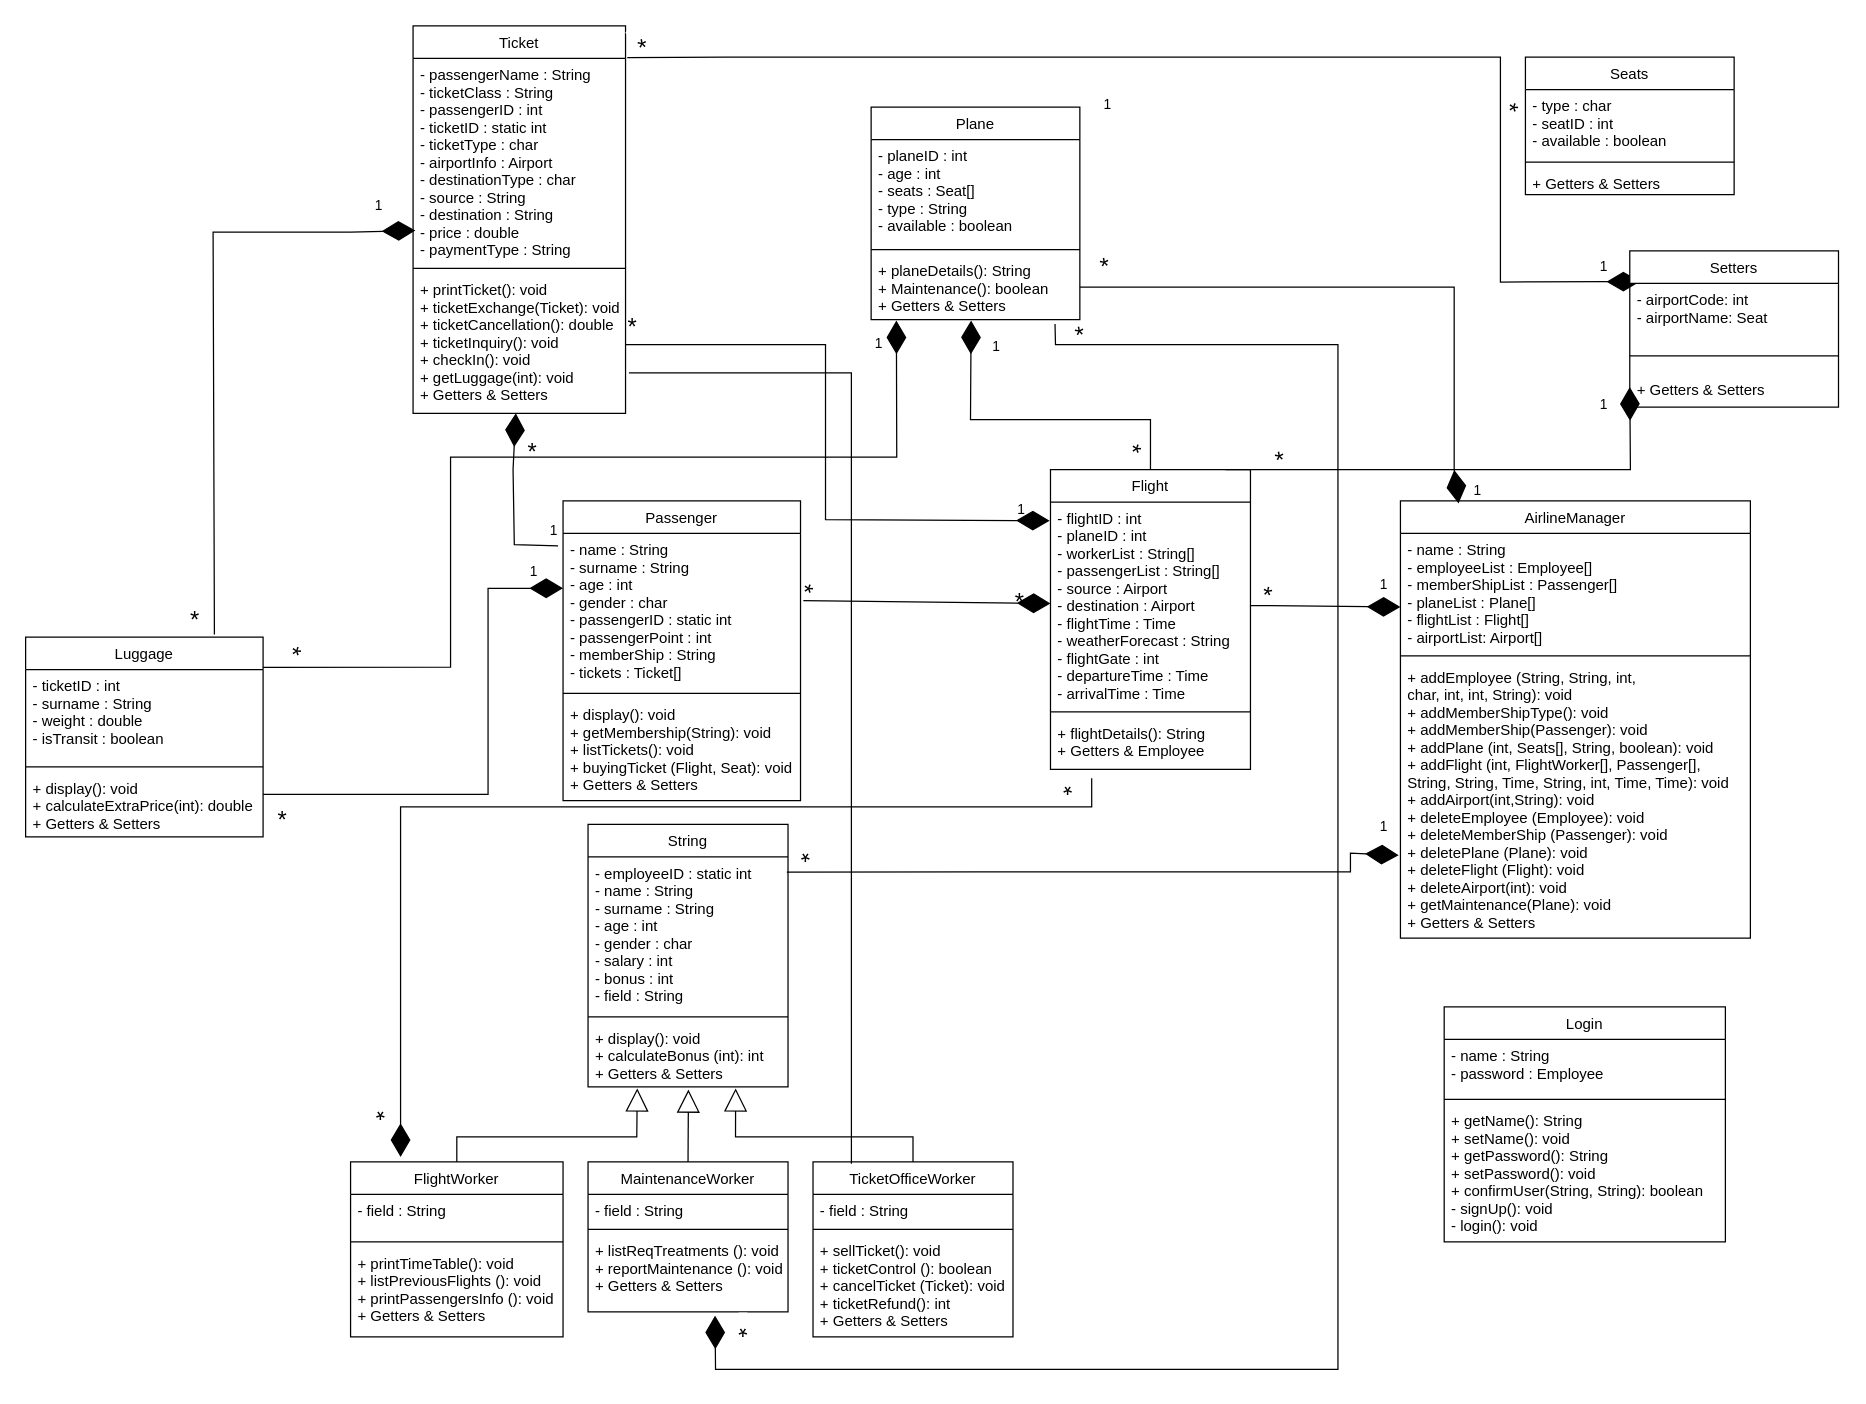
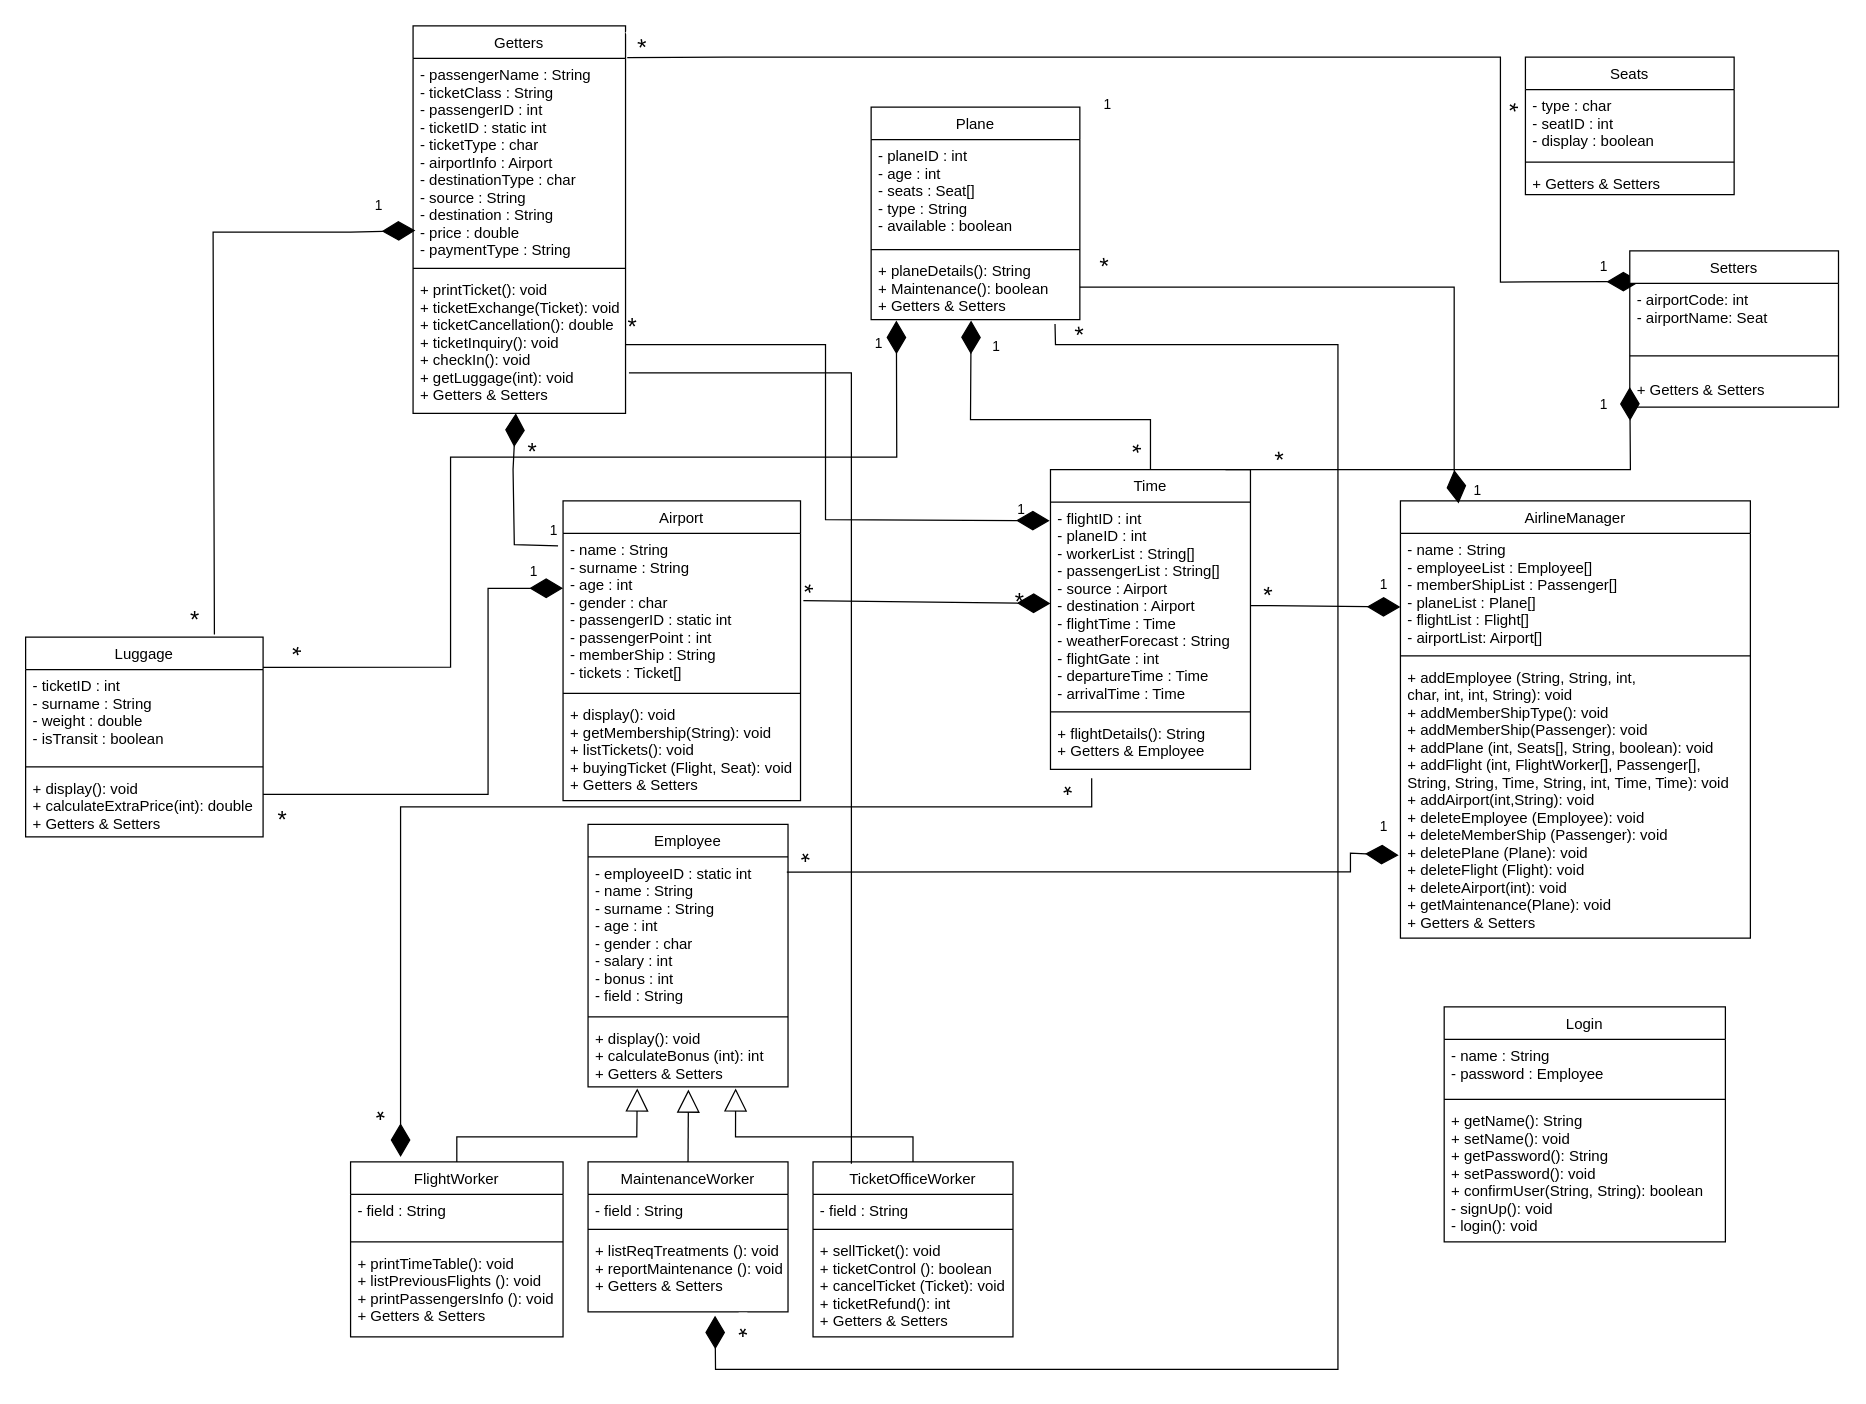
- <mxCell id="17" value="Ticket" style="swimlane;fontStyle=0;align=center;verticalAlign=top;childLayout=stackLayout;horizontal=1;startSize=26;horizontalStack=0;resizeParent=1;resizeLast=0;collapsible=1;marginBottom=0;rounded=0;shadow=0;strokeWidth=1;" parent="1" vertex="1"><mxGeometry x="330" y="20" width="170" height="310" as="geometry"><mxRectangle x="550" y="140" width="160" height="26" as="alternateBounds" /></mxGeometry></mxCell>
+ <mxCell id="17" value="Getters" style="swimlane;fontStyle=0;align=center;verticalAlign=top;childLayout=stackLayout;horizontal=1;startSize=26;horizontalStack=0;resizeParent=1;resizeLast=0;collapsible=1;marginBottom=0;rounded=0;shadow=0;strokeWidth=1;" parent="1" vertex="1"><mxGeometry x="330" y="20" width="170" height="310" as="geometry"><mxRectangle x="550" y="140" width="160" height="26" as="alternateBounds" /></mxGeometry></mxCell>
- <mxCell id="26" value="- type : char&#10;- seatID : int&#10;- available : boolean" style="text;align=left;verticalAlign=top;spacingLeft=4;spacingRight=4;overflow=hidden;rotatable=0;points=[[0,0.5],[1,0.5]];portConstraint=eastwest;" parent="25" vertex="1"><mxGeometry y="26" width="167" height="54" as="geometry" /></mxCell>
+ <mxCell id="26" value="- type : char&#10;- seatID : int&#10;- display : boolean" style="text;align=left;verticalAlign=top;spacingLeft=4;spacingRight=4;overflow=hidden;rotatable=0;points=[[0,0.5],[1,0.5]];portConstraint=eastwest;" parent="25" vertex="1"><mxGeometry y="26" width="167" height="54" as="geometry" /></mxCell>
- <mxCell id="13" value="Flight" style="swimlane;fontStyle=0;align=center;verticalAlign=top;childLayout=stackLayout;horizontal=1;startSize=26;horizontalStack=0;resizeParent=1;resizeLast=0;collapsible=1;marginBottom=0;rounded=0;shadow=0;strokeWidth=1;" parent="1" vertex="1"><mxGeometry x="840" y="375" width="160" height="240" as="geometry"><mxRectangle x="130" y="380" width="160" height="26" as="alternateBounds" /></mxGeometry></mxCell>
+ <mxCell id="13" value="Time" style="swimlane;fontStyle=0;align=center;verticalAlign=top;childLayout=stackLayout;horizontal=1;startSize=26;horizontalStack=0;resizeParent=1;resizeLast=0;collapsible=1;marginBottom=0;rounded=0;shadow=0;strokeWidth=1;" parent="1" vertex="1"><mxGeometry x="840" y="375" width="160" height="240" as="geometry"><mxRectangle x="130" y="380" width="160" height="26" as="alternateBounds" /></mxGeometry></mxCell>
- <mxCell id="58" value="Passenger" style="swimlane;fontStyle=0;align=center;verticalAlign=top;childLayout=stackLayout;horizontal=1;startSize=26;horizontalStack=0;resizeParent=1;resizeLast=0;collapsible=1;marginBottom=0;rounded=0;shadow=0;strokeWidth=1;" parent="1" vertex="1"><mxGeometry x="450" y="400" width="190" height="240" as="geometry"><mxRectangle x="130" y="380" width="160" height="26" as="alternateBounds" /></mxGeometry></mxCell>
+ <mxCell id="58" value="Airport" style="swimlane;fontStyle=0;align=center;verticalAlign=top;childLayout=stackLayout;horizontal=1;startSize=26;horizontalStack=0;resizeParent=1;resizeLast=0;collapsible=1;marginBottom=0;rounded=0;shadow=0;strokeWidth=1;" parent="1" vertex="1"><mxGeometry x="450" y="400" width="190" height="240" as="geometry"><mxRectangle x="130" y="380" width="160" height="26" as="alternateBounds" /></mxGeometry></mxCell>
- <mxCell id="29" value="String" style="swimlane;fontStyle=0;align=center;verticalAlign=top;childLayout=stackLayout;horizontal=1;startSize=26;horizontalStack=0;resizeParent=1;resizeLast=0;collapsible=1;marginBottom=0;rounded=0;shadow=0;strokeWidth=1;" parent="1" vertex="1"><mxGeometry x="470" y="659" width="160" height="210" as="geometry"><mxRectangle x="130" y="380" width="160" height="26" as="alternateBounds" /></mxGeometry></mxCell>
+ <mxCell id="29" value="Employee" style="swimlane;fontStyle=0;align=center;verticalAlign=top;childLayout=stackLayout;horizontal=1;startSize=26;horizontalStack=0;resizeParent=1;resizeLast=0;collapsible=1;marginBottom=0;rounded=0;shadow=0;strokeWidth=1;" parent="1" vertex="1"><mxGeometry x="470" y="659" width="160" height="210" as="geometry"><mxRectangle x="130" y="380" width="160" height="26" as="alternateBounds" /></mxGeometry></mxCell>
